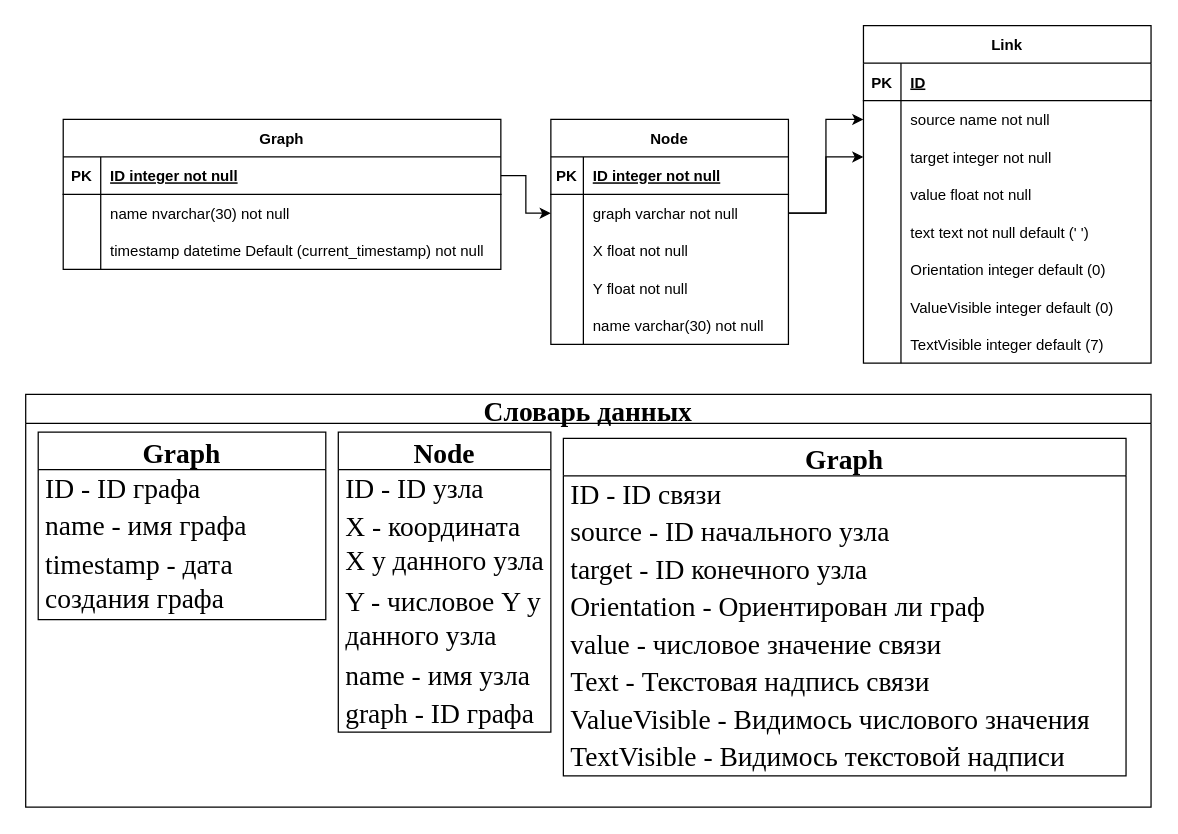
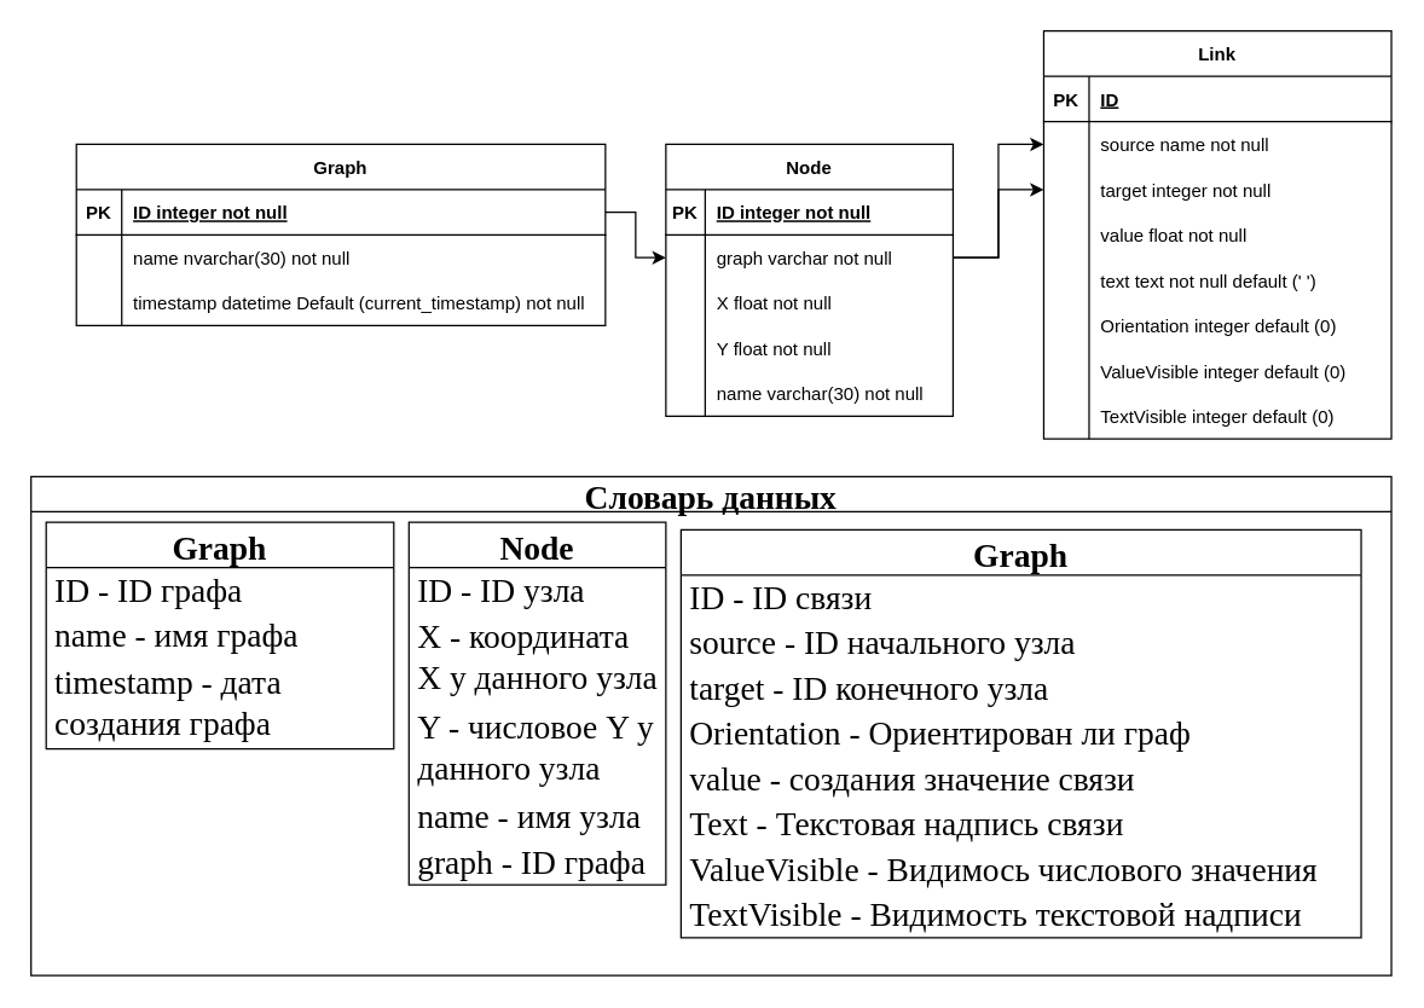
- <mxCell id="53" value="TextVisible integer default (7)" style="shape=partialRectangle;connectable=0;fillColor=none;top=0;left=0;bottom=0;right=0;align=left;spacingLeft=6;overflow=hidden;" parent="51" vertex="1"><mxGeometry x="30" width="200" height="30" as="geometry"><mxRectangle width="200" height="30" as="alternateBounds" /></mxGeometry></mxCell>
+ <mxCell id="53" value="TextVisible integer default (0)" style="shape=partialRectangle;connectable=0;fillColor=none;top=0;left=0;bottom=0;right=0;align=left;spacingLeft=6;overflow=hidden;" parent="51" vertex="1"><mxGeometry x="30" width="200" height="30" as="geometry"><mxRectangle width="200" height="30" as="alternateBounds" /></mxGeometry></mxCell>
- <mxCell id="66" value="value - числовое значение связи" style="text;strokeColor=none;fillColor=none;align=left;verticalAlign=middle;spacingLeft=4;spacingRight=4;overflow=hidden;points=[[0,0.5],[1,0.5]];portConstraint=eastwest;rotatable=0;fontSize=22;fontFamily=Times New Roman;whiteSpace=wrap;" vertex="1" parent="61"><mxGeometry y="150" width="450" height="30" as="geometry" /></mxCell>
+ <mxCell id="66" value="value - создания значение связи" style="text;strokeColor=none;fillColor=none;align=left;verticalAlign=middle;spacingLeft=4;spacingRight=4;overflow=hidden;points=[[0,0.5],[1,0.5]];portConstraint=eastwest;rotatable=0;fontSize=22;fontFamily=Times New Roman;whiteSpace=wrap;" vertex="1" parent="61"><mxGeometry y="150" width="450" height="30" as="geometry" /></mxCell>
- <mxCell id="69" value="TextVisible - Видимось текстовой надписи" style="text;strokeColor=none;fillColor=none;align=left;verticalAlign=middle;spacingLeft=4;spacingRight=4;overflow=hidden;points=[[0,0.5],[1,0.5]];portConstraint=eastwest;rotatable=0;fontSize=22;fontFamily=Times New Roman;whiteSpace=wrap;" vertex="1" parent="61"><mxGeometry y="240" width="450" height="30" as="geometry" /></mxCell>
+ <mxCell id="69" value="TextVisible - Видимость текстовой надписи" style="text;strokeColor=none;fillColor=none;align=left;verticalAlign=middle;spacingLeft=4;spacingRight=4;overflow=hidden;points=[[0,0.5],[1,0.5]];portConstraint=eastwest;rotatable=0;fontSize=22;fontFamily=Times New Roman;whiteSpace=wrap;" vertex="1" parent="61"><mxGeometry y="240" width="450" height="30" as="geometry" /></mxCell>
